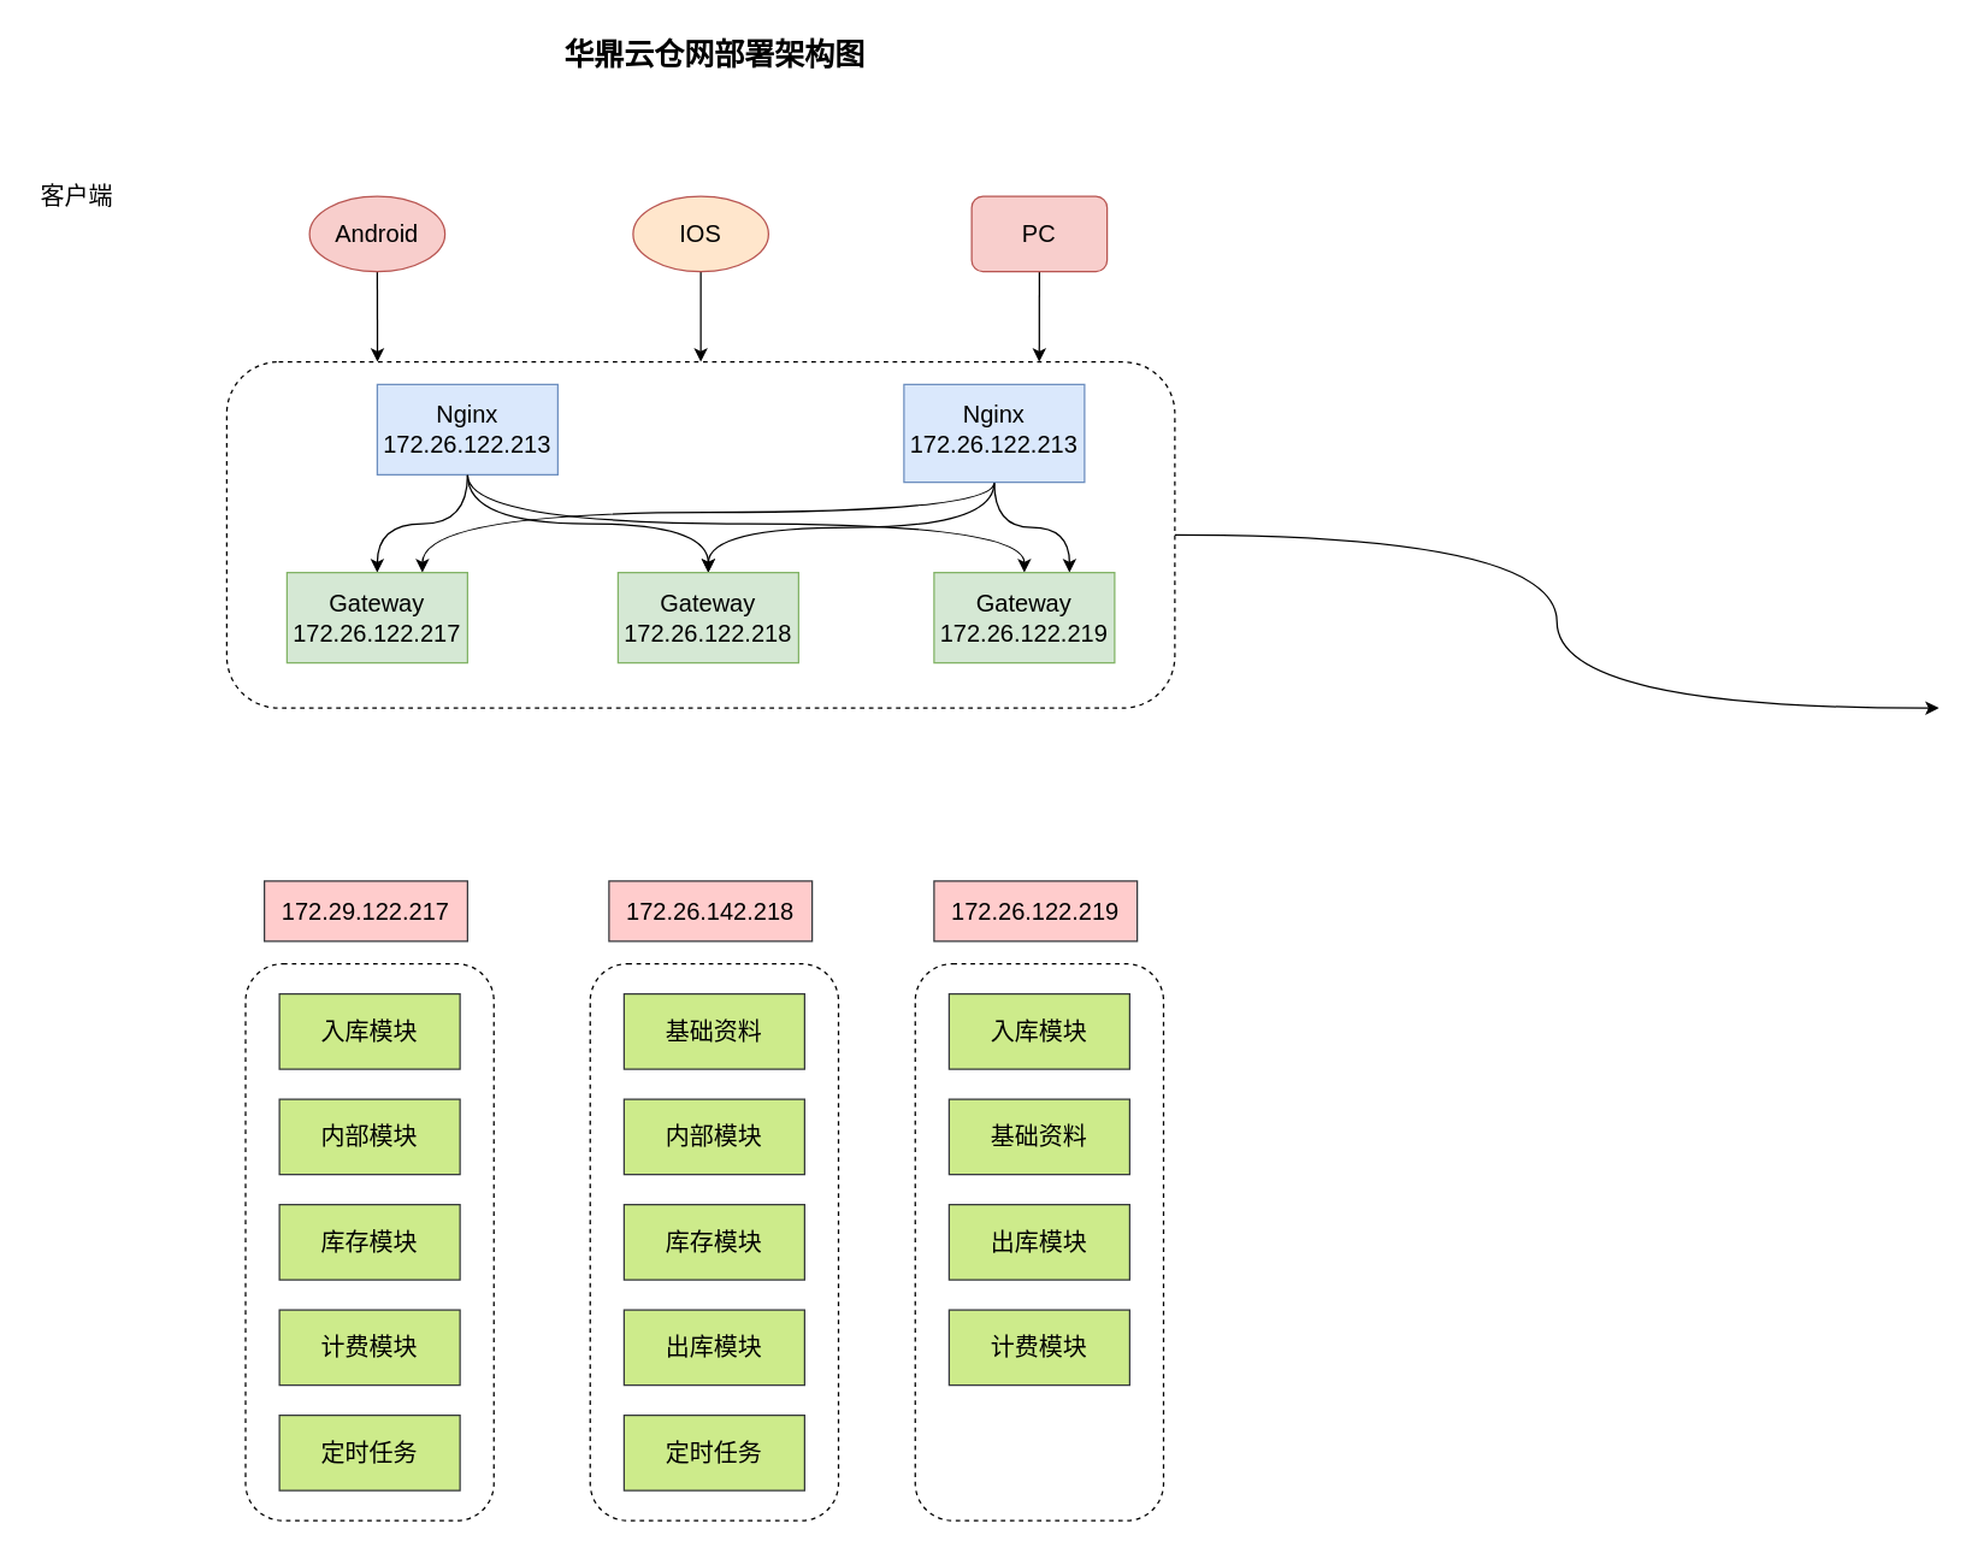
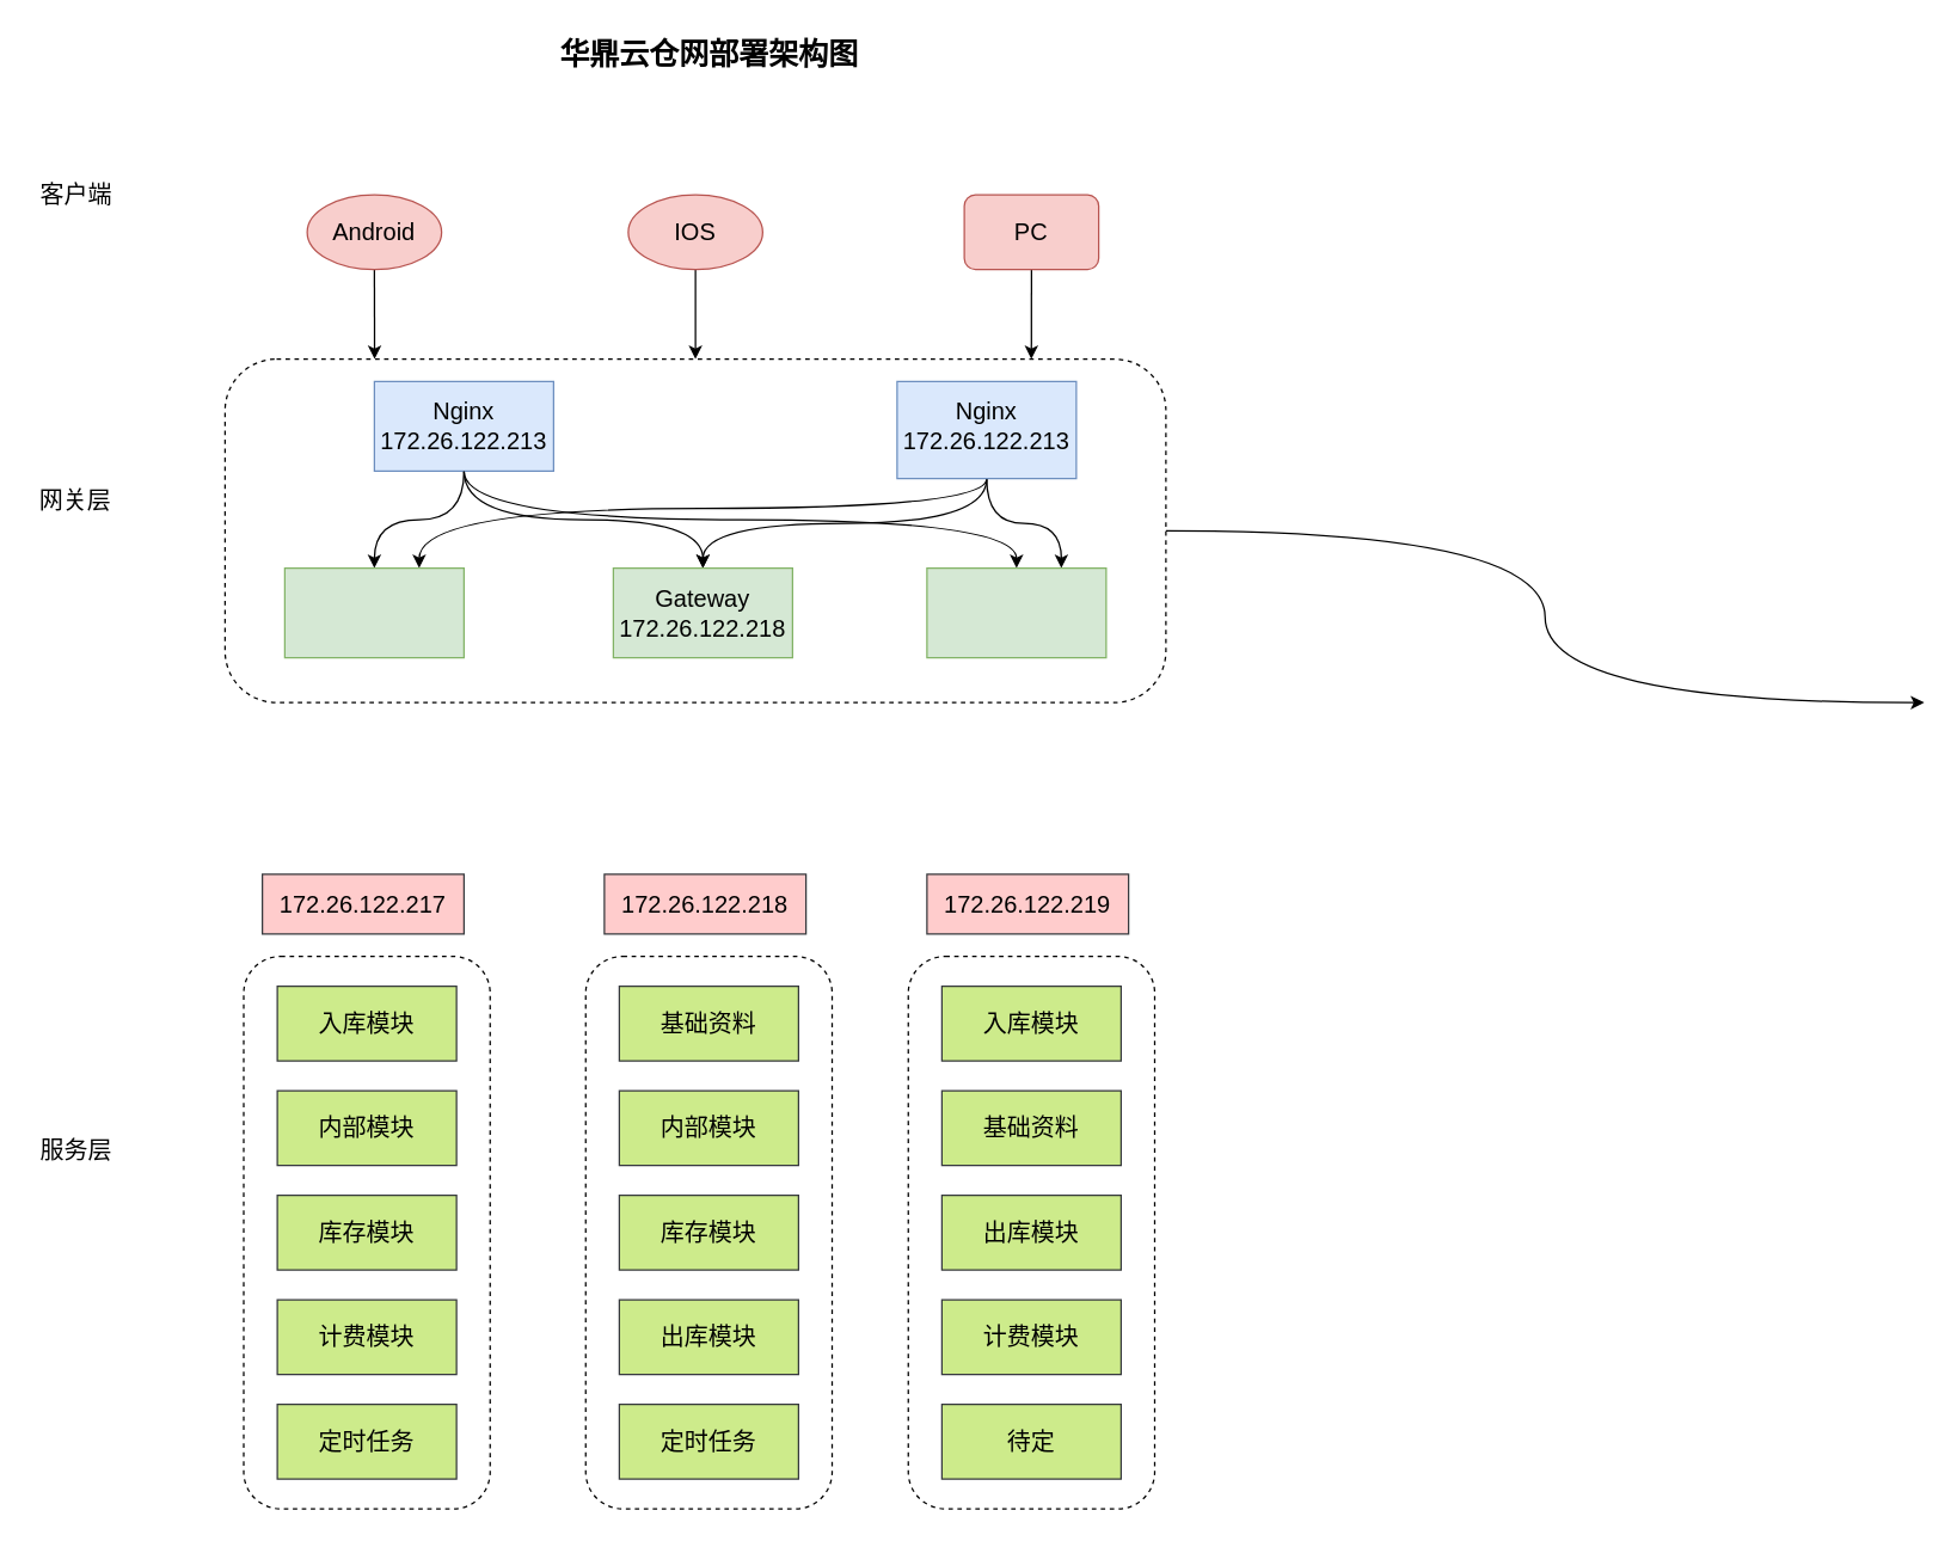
- <mxCell id="12" value="IOS" style="ellipse;whiteSpace=wrap;html=1;labelBackgroundColor=none;fontSize=16;fillColor=#ffe6cc;strokeColor=#b85450;" vertex="1" parent="1"><mxGeometry x="420" y="130" width="90" height="50" as="geometry" /></mxCell>
+ <mxCell id="12" value="IOS" style="ellipse;whiteSpace=wrap;html=1;labelBackgroundColor=none;fontSize=16;fillColor=#f8cecc;strokeColor=#b85450;" vertex="1" parent="1"><mxGeometry x="420" y="130" width="90" height="50" as="geometry" /></mxCell>
+ <mxCell id="15" value="网关层" style="text;html=1;strokeColor=none;fillColor=none;align=center;verticalAlign=middle;whiteSpace=wrap;rounded=0;labelBackgroundColor=none;fontSize=16;" vertex="1" parent="1"><mxGeometry x="20" y="320" width="60" height="30" as="geometry" /></mxCell>
- <mxCell id="26" value="Gateway&lt;br&gt;172.26.122.217" style="text;html=1;strokeColor=none;fillColor=none;align=center;verticalAlign=middle;whiteSpace=wrap;rounded=0;labelBackgroundColor=none;fontSize=16;" vertex="1" parent="1"><mxGeometry x="195" y="390" width="110" height="40" as="geometry" /></mxCell>
- <mxCell id="28" value="Gateway&lt;br&gt;172.26.122.219" style="text;html=1;strokeColor=none;fillColor=none;align=center;verticalAlign=middle;whiteSpace=wrap;rounded=0;labelBackgroundColor=none;fontSize=16;" vertex="1" parent="1"><mxGeometry x="625" y="390" width="110" height="40" as="geometry" /></mxCell>
- <mxCell id="35" value="172.29.122.217" style="text;html=1;strokeColor=#36393d;fillColor=#ffcccc;align=center;verticalAlign=middle;whiteSpace=wrap;rounded=0;labelBackgroundColor=#;fontSize=16;" vertex="1" parent="1"><mxGeometry x="175" y="585" width="135" height="40" as="geometry" /></mxCell>
+ <mxCell id="35" value="172.26.122.217" style="text;html=1;strokeColor=#36393d;fillColor=#ffcccc;align=center;verticalAlign=middle;whiteSpace=wrap;rounded=0;labelBackgroundColor=#;fontSize=16;" vertex="1" parent="1"><mxGeometry x="175" y="585" width="135" height="40" as="geometry" /></mxCell>
- <mxCell id="42" value="172.26.142.218" style="text;html=1;strokeColor=#36393d;fillColor=#ffcccc;align=center;verticalAlign=middle;whiteSpace=wrap;rounded=0;labelBackgroundColor=#;fontSize=16;" vertex="1" parent="1"><mxGeometry x="404" y="585" width="135" height="40" as="geometry" /></mxCell>
+ <mxCell id="42" value="172.26.122.218" style="text;html=1;strokeColor=#36393d;fillColor=#ffcccc;align=center;verticalAlign=middle;whiteSpace=wrap;rounded=0;labelBackgroundColor=#;fontSize=16;" vertex="1" parent="1"><mxGeometry x="404" y="585" width="135" height="40" as="geometry" /></mxCell>
+ <mxCell id="30" value="服务层" style="text;html=1;align=center;verticalAlign=middle;resizable=0;points=[];autosize=1;strokeColor=none;fillColor=none;fontSize=16;" vertex="1" parent="1"><mxGeometry x="20" y="760" width="60" height="20" as="geometry" /></mxCell>
+ <mxCell id="51" value="待定" style="rounded=0;whiteSpace=wrap;html=1;labelBackgroundColor=#;fontSize=16;fillColor=#cdeb8b;strokeColor=#36393d;" vertex="1" parent="1"><mxGeometry x="630" y="940" width="120" height="50" as="geometry" /></mxCell>
